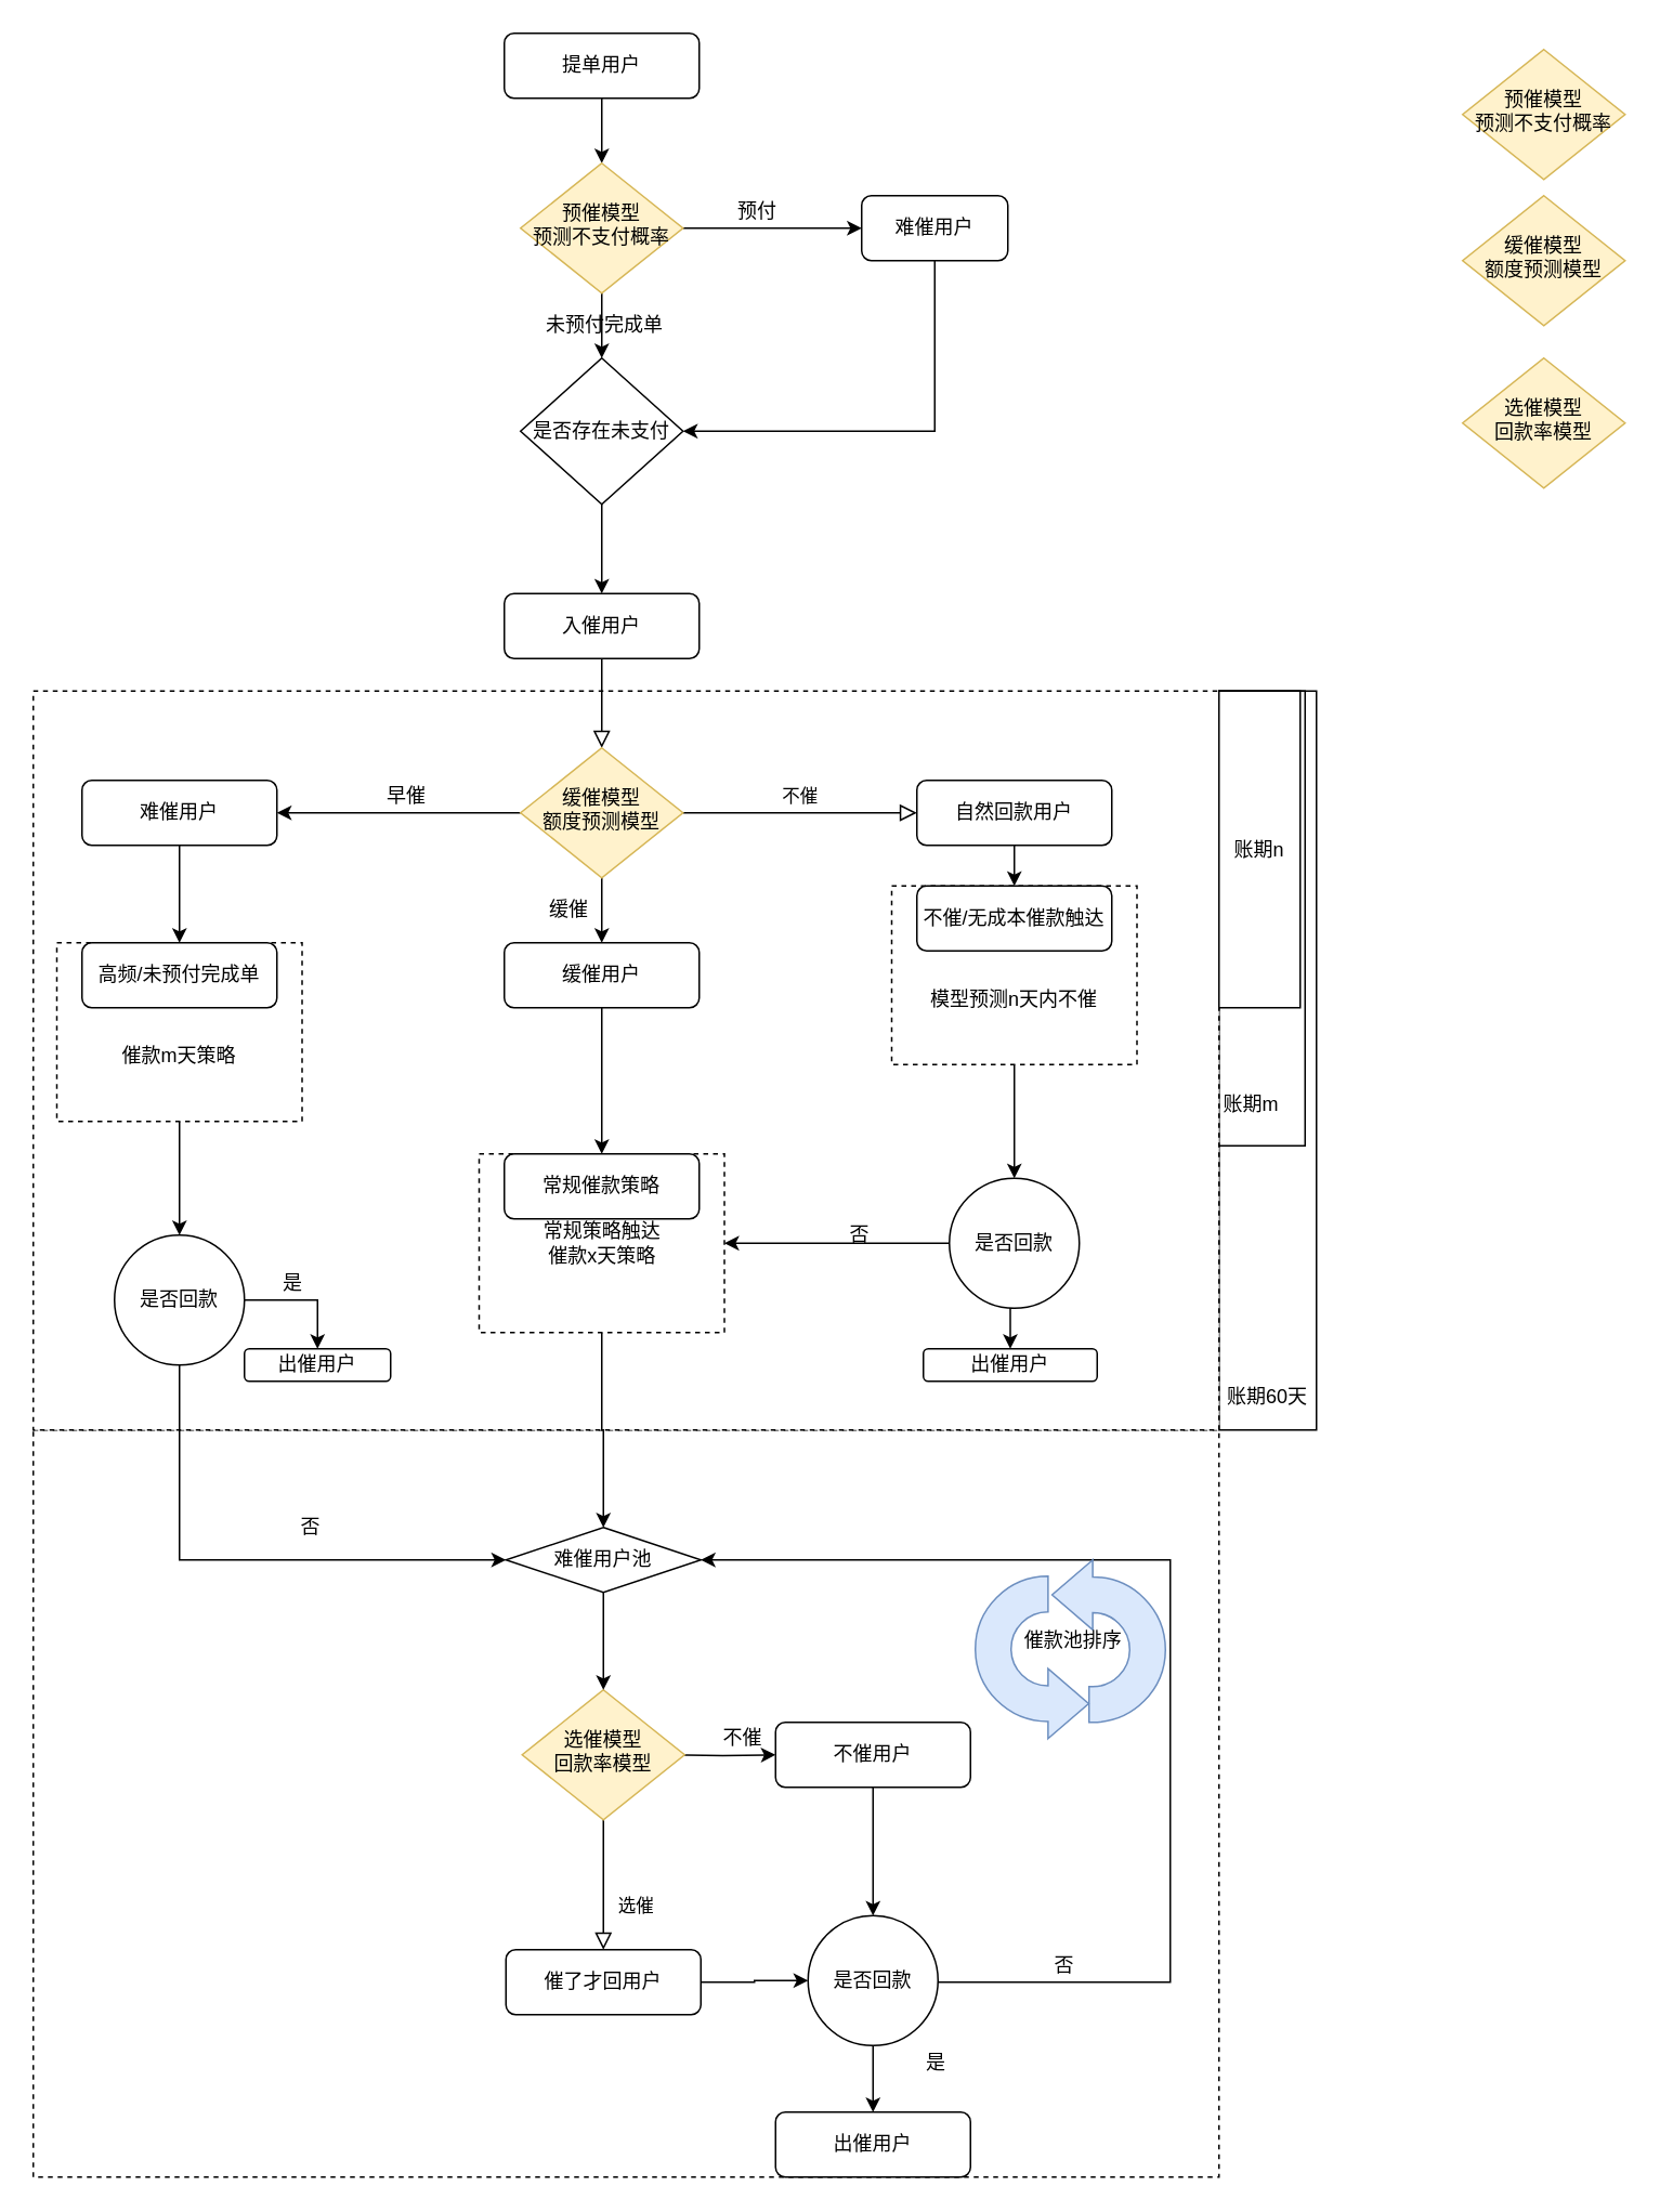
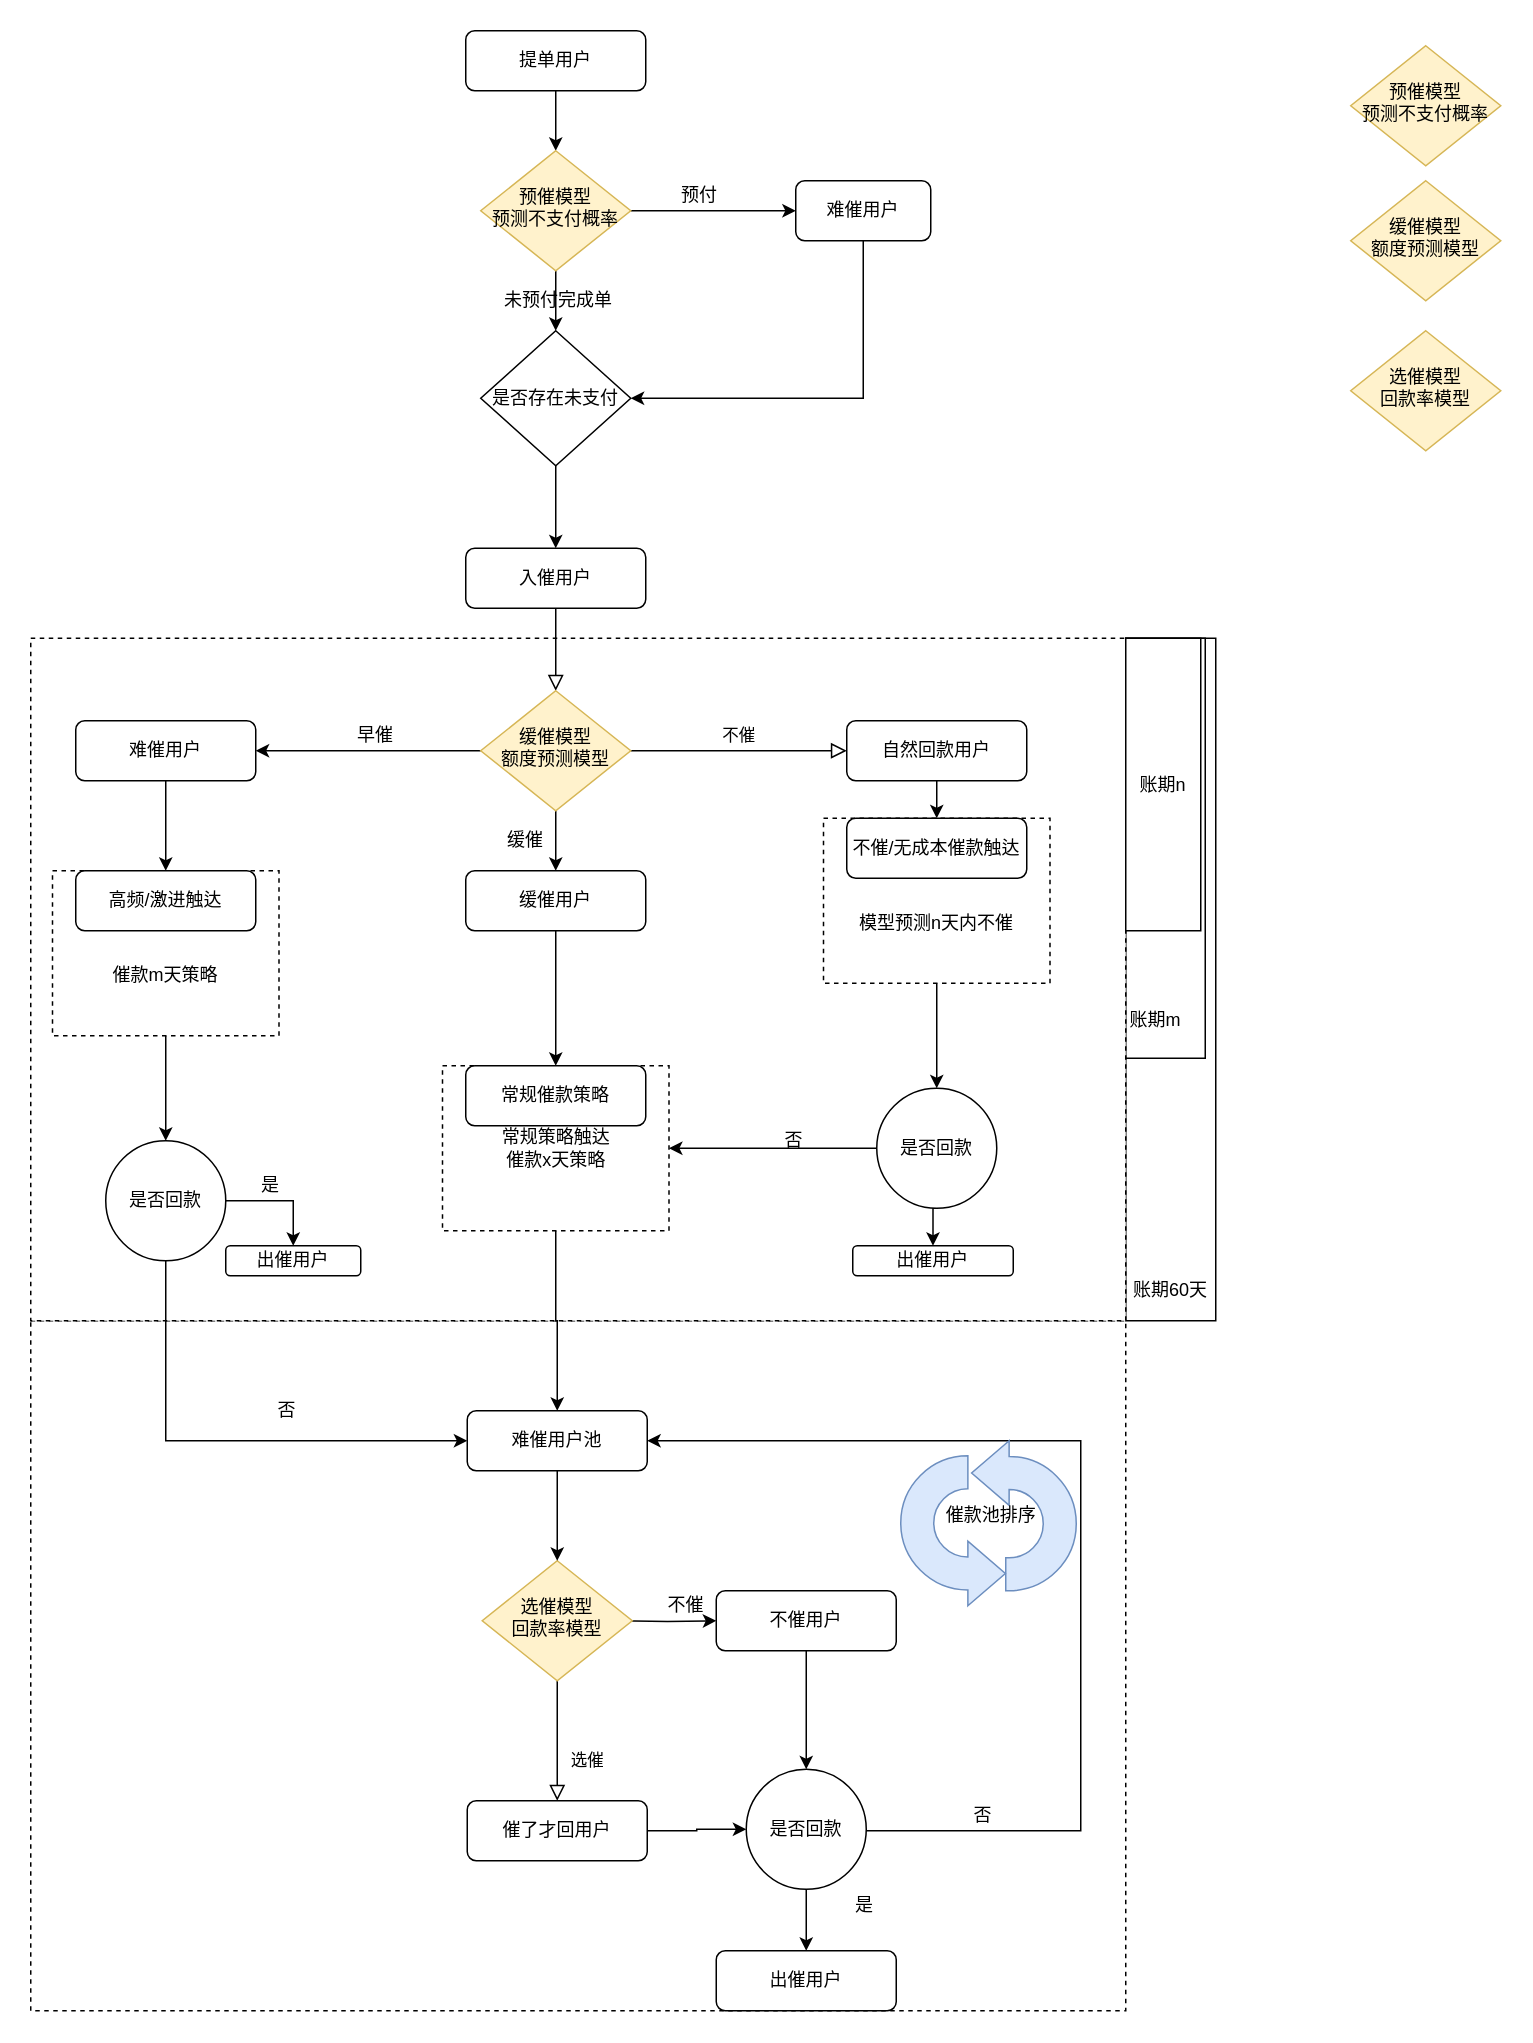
- <mxCell id="27" value="高频/未预付完成单" style="rounded=1;whiteSpace=wrap;html=1;fontSize=12;glass=0;strokeWidth=1;shadow=0;" vertex="1" parent="1"><mxGeometry x="50" y="580" width="120" height="40" as="geometry" /></mxCell>
+ <mxCell id="27" value="高频/激进触达" style="rounded=1;whiteSpace=wrap;html=1;fontSize=12;glass=0;strokeWidth=1;shadow=0;" vertex="1" parent="1"><mxGeometry x="50" y="580" width="120" height="40" as="geometry" /></mxCell>
- <mxCell id="54" value="难催用户池" style="rhombus;whiteSpace=wrap;html=1;fontSize=12;glass=0;strokeWidth=1;shadow=0;" vertex="1" parent="1"><mxGeometry x="311" y="940" width="120" height="40" as="geometry" /></mxCell>
+ <mxCell id="54" value="难催用户池" style="rounded=1;whiteSpace=wrap;html=1;fontSize=12;glass=0;strokeWidth=1;shadow=0;" vertex="1" parent="1"><mxGeometry x="311" y="940" width="120" height="40" as="geometry" /></mxCell>
